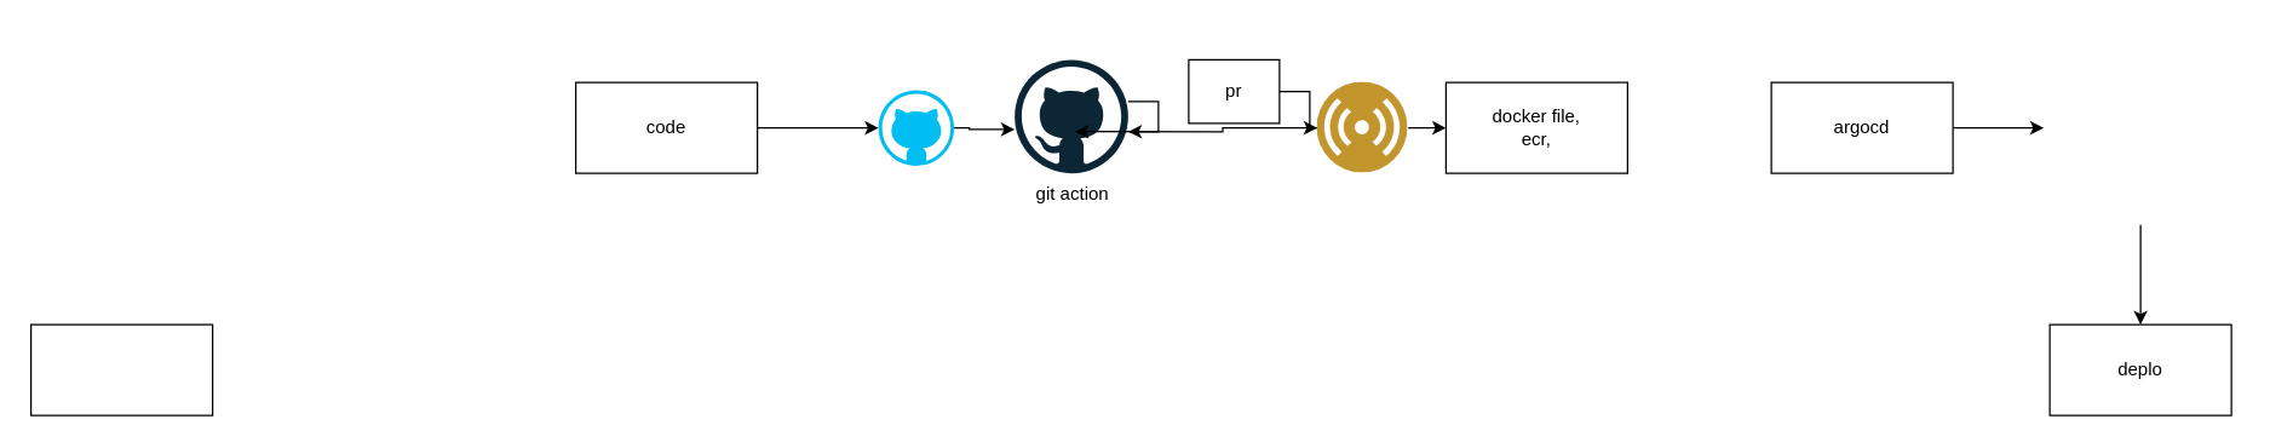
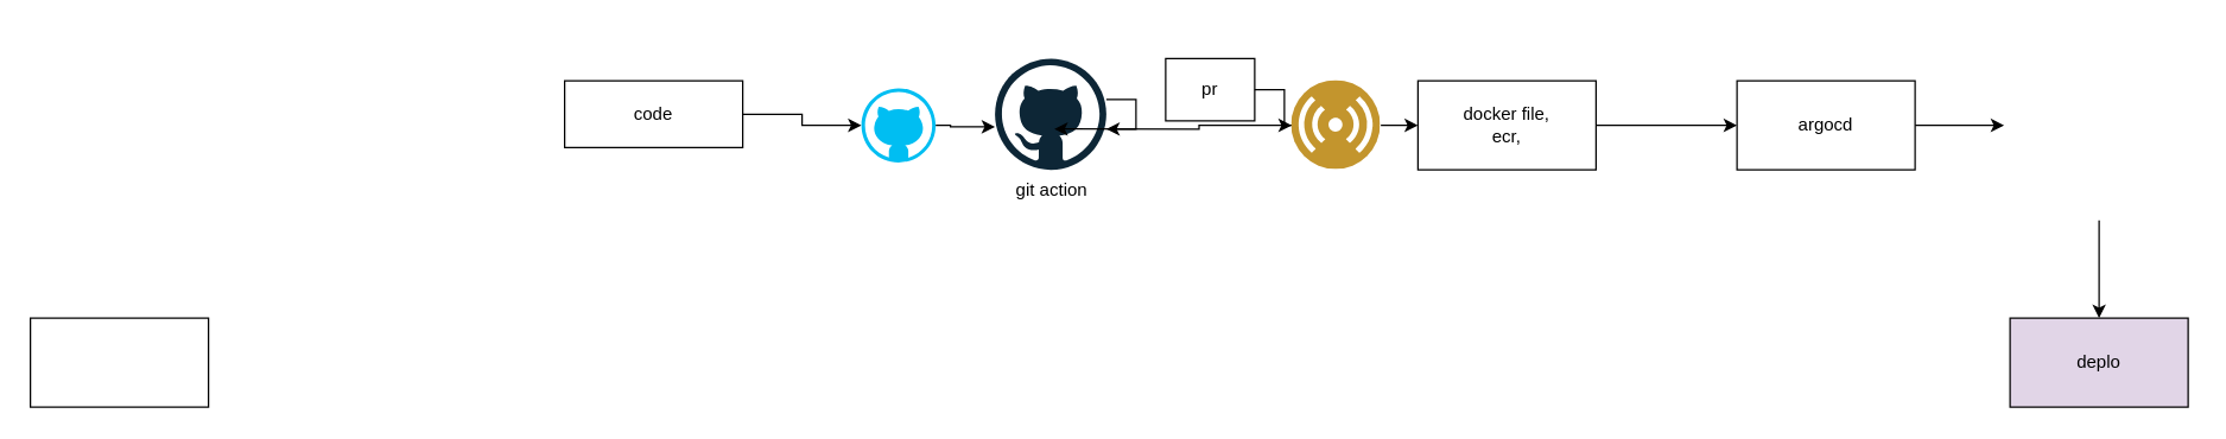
- <mxCell id="5" value="code" style="rounded=0;whiteSpace=wrap;html=1;" vertex="1" parent="1"><mxGeometry x="380" y="54" width="120" height="60" as="geometry" /></mxCell>
+ <mxCell id="5" value="code" style="rounded=0;whiteSpace=wrap;html=1;" vertex="1" parent="1"><mxGeometry x="380" y="54" width="120" height="45" as="geometry" /></mxCell>
+ <mxCell id="14" style="edgeStyle=orthogonalEdgeStyle;rounded=0;orthogonalLoop=1;jettySize=auto;html=1;entryX=0;entryY=0.5;entryDx=0;entryDy=0;" edge="1" parent="1" source="15" target="17"><mxGeometry relative="1" as="geometry" /></mxCell>
- <mxCell id="3" value="deplo" style="rounded=0;whiteSpace=wrap;html=1;" vertex="1" parent="1"><mxGeometry x="1354" y="214" width="120" height="60" as="geometry" /></mxCell>
+ <mxCell id="3" value="deplo" style="rounded=0;whiteSpace=wrap;html=1;fillColor=#e1d5e7;" vertex="1" parent="1"><mxGeometry x="1354" y="214" width="120" height="60" as="geometry" /></mxCell>
